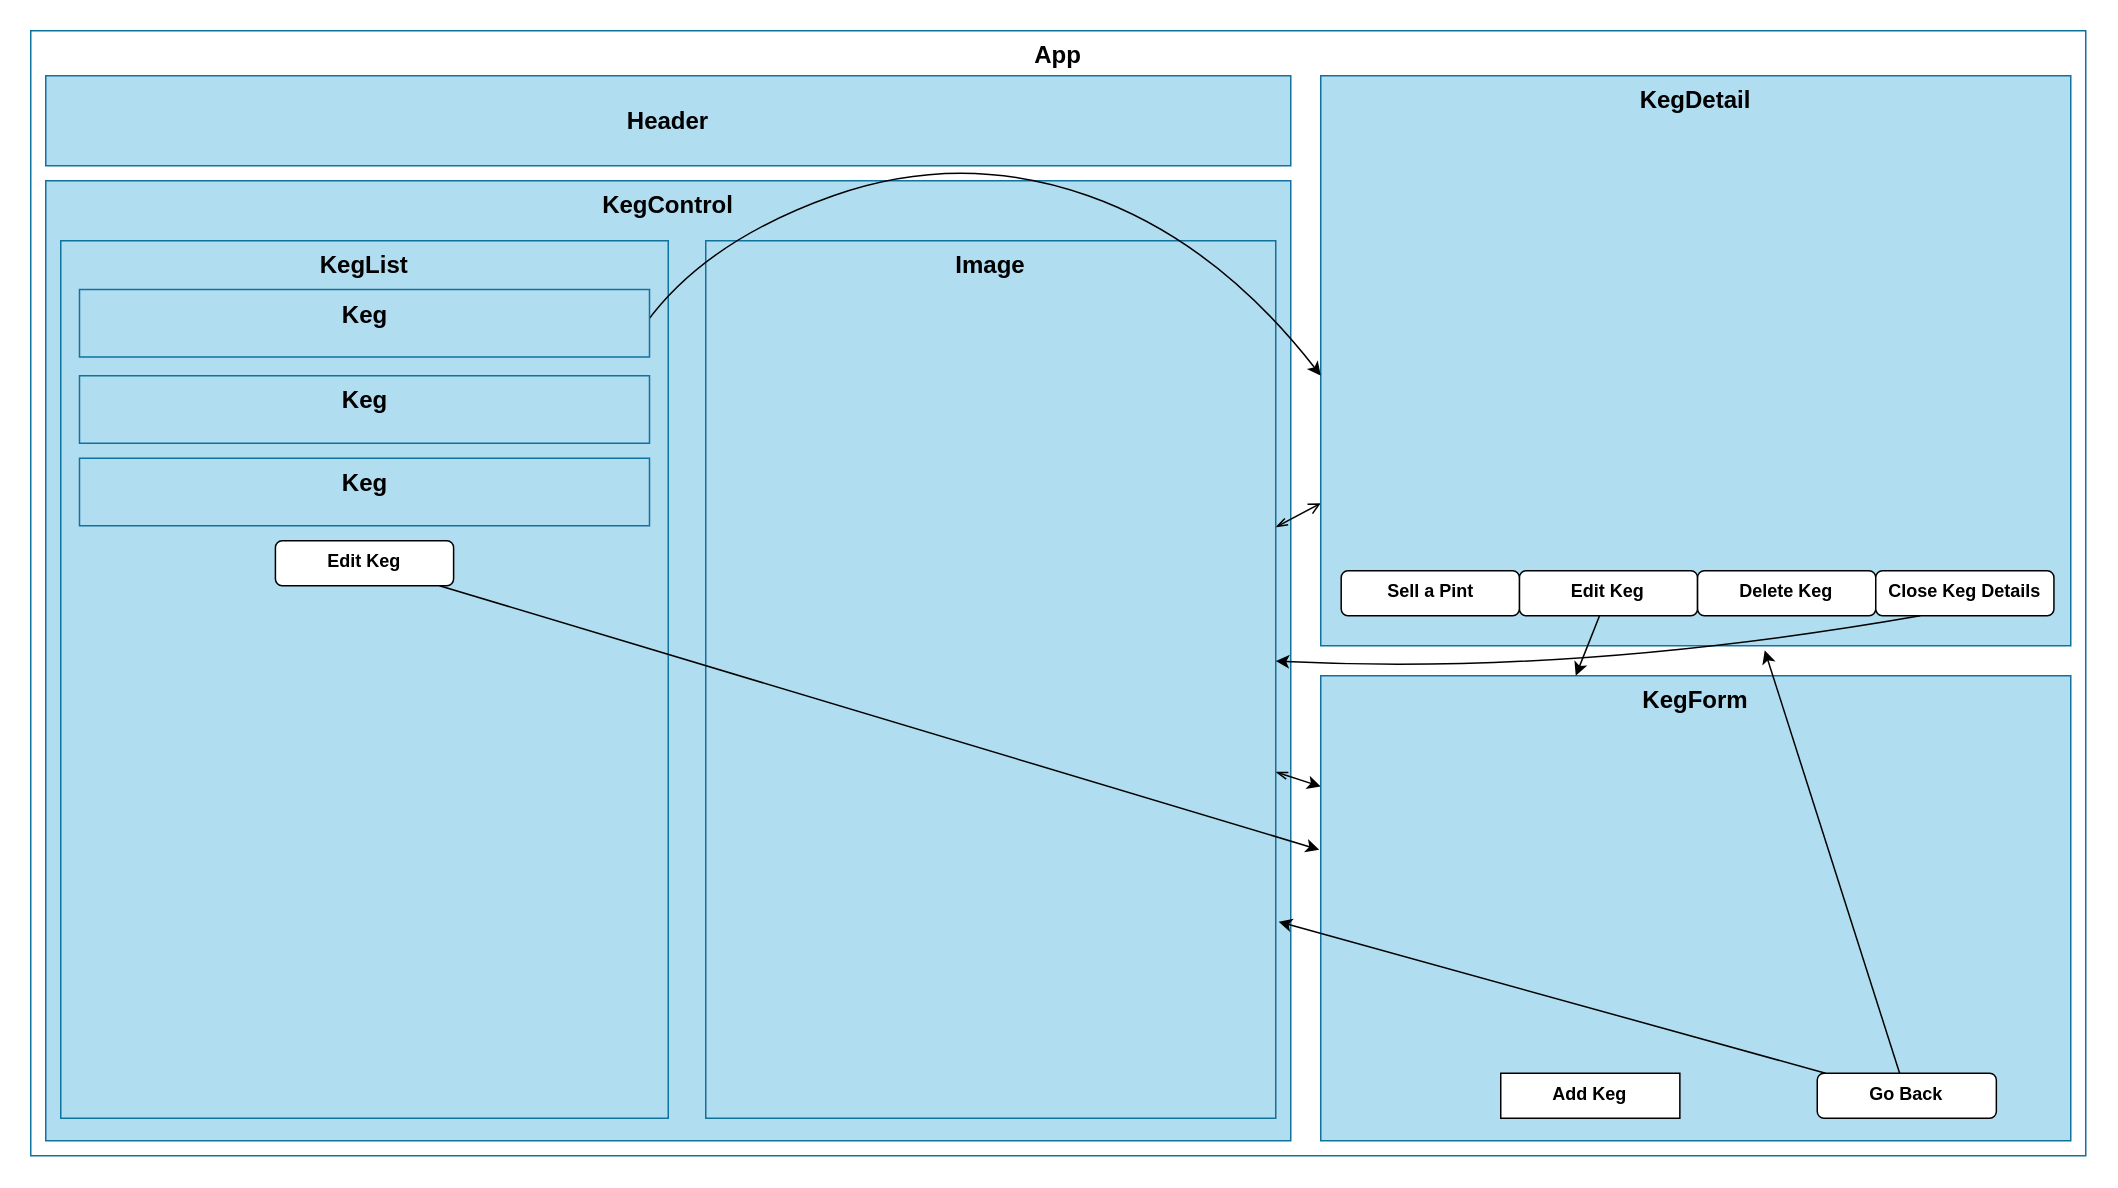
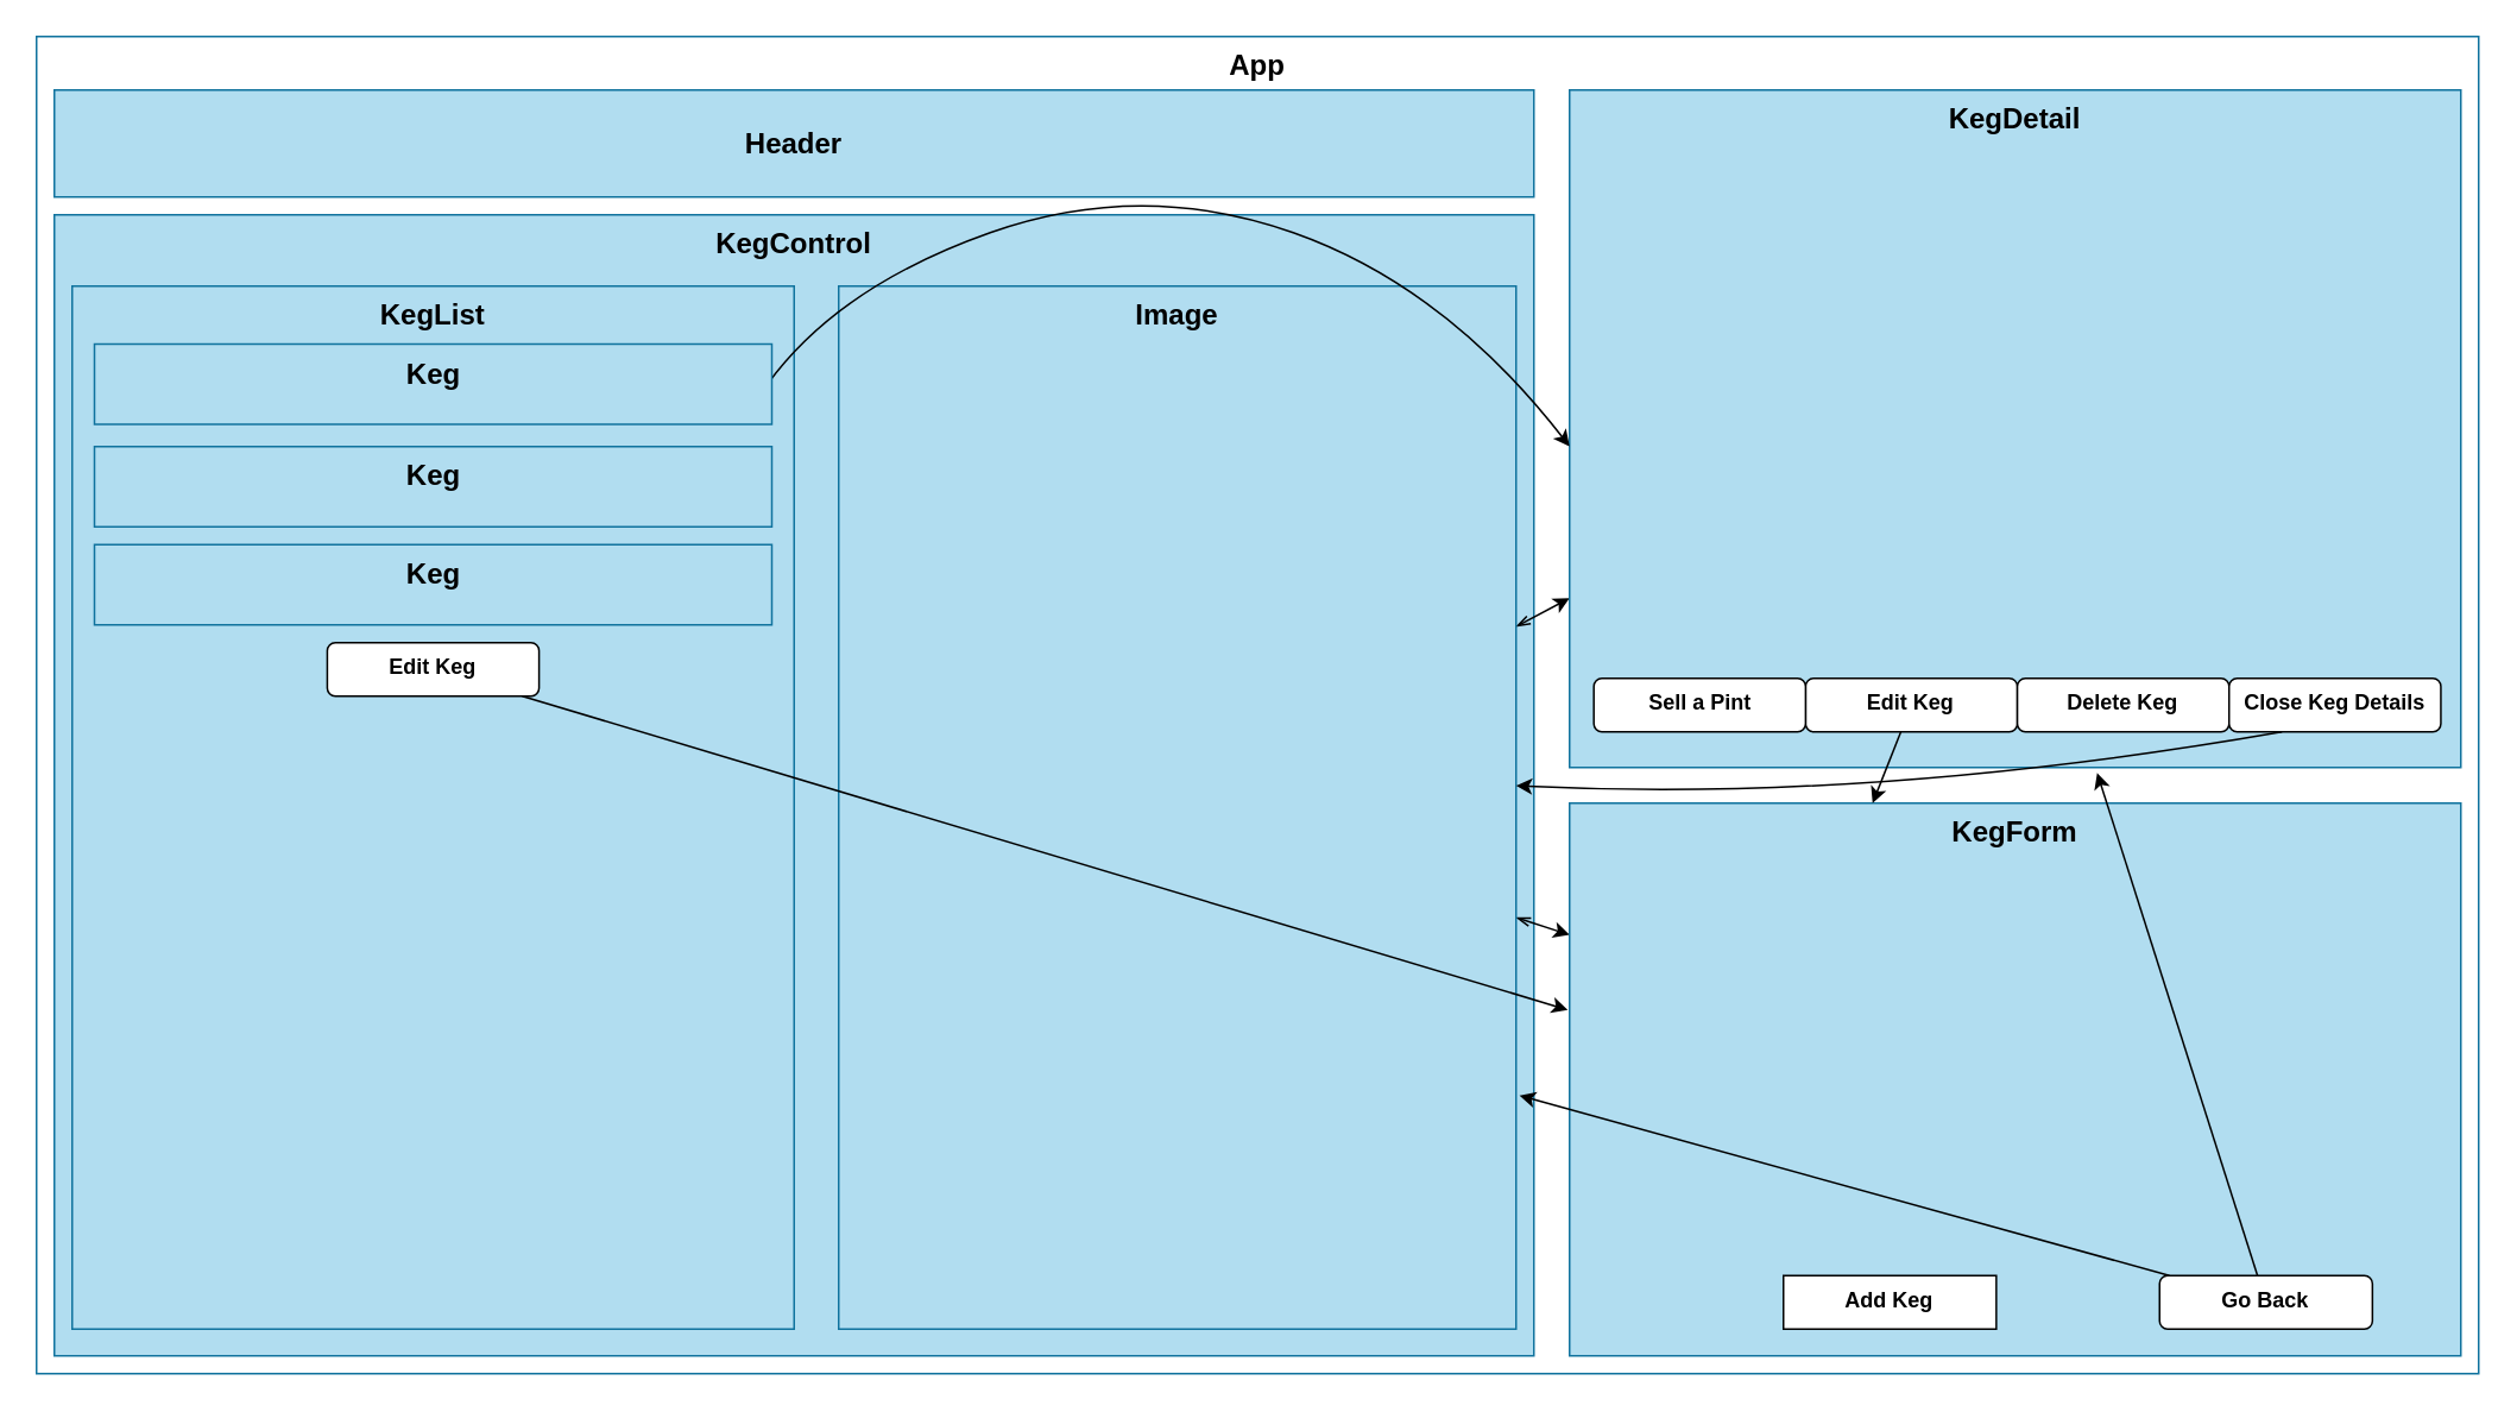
- <mxCell id="5" value="" style="edgeStyle=none;curved=1;html=1;strokeColor=#000000;entryX=0;entryY=0.75;entryDx=0;entryDy=0;startArrow=openThin;startFill=0;endArrow=open;" edge="1" parent="1" source="7" target="8"><mxGeometry relative="1" as="geometry" /></mxCell>
+ <mxCell id="5" value="" style="edgeStyle=none;curved=1;html=1;strokeColor=#000000;entryX=0;entryY=0.75;entryDx=0;entryDy=0;startArrow=openThin;startFill=0;" edge="1" parent="1" source="7" target="8"><mxGeometry relative="1" as="geometry" /></mxCell>
